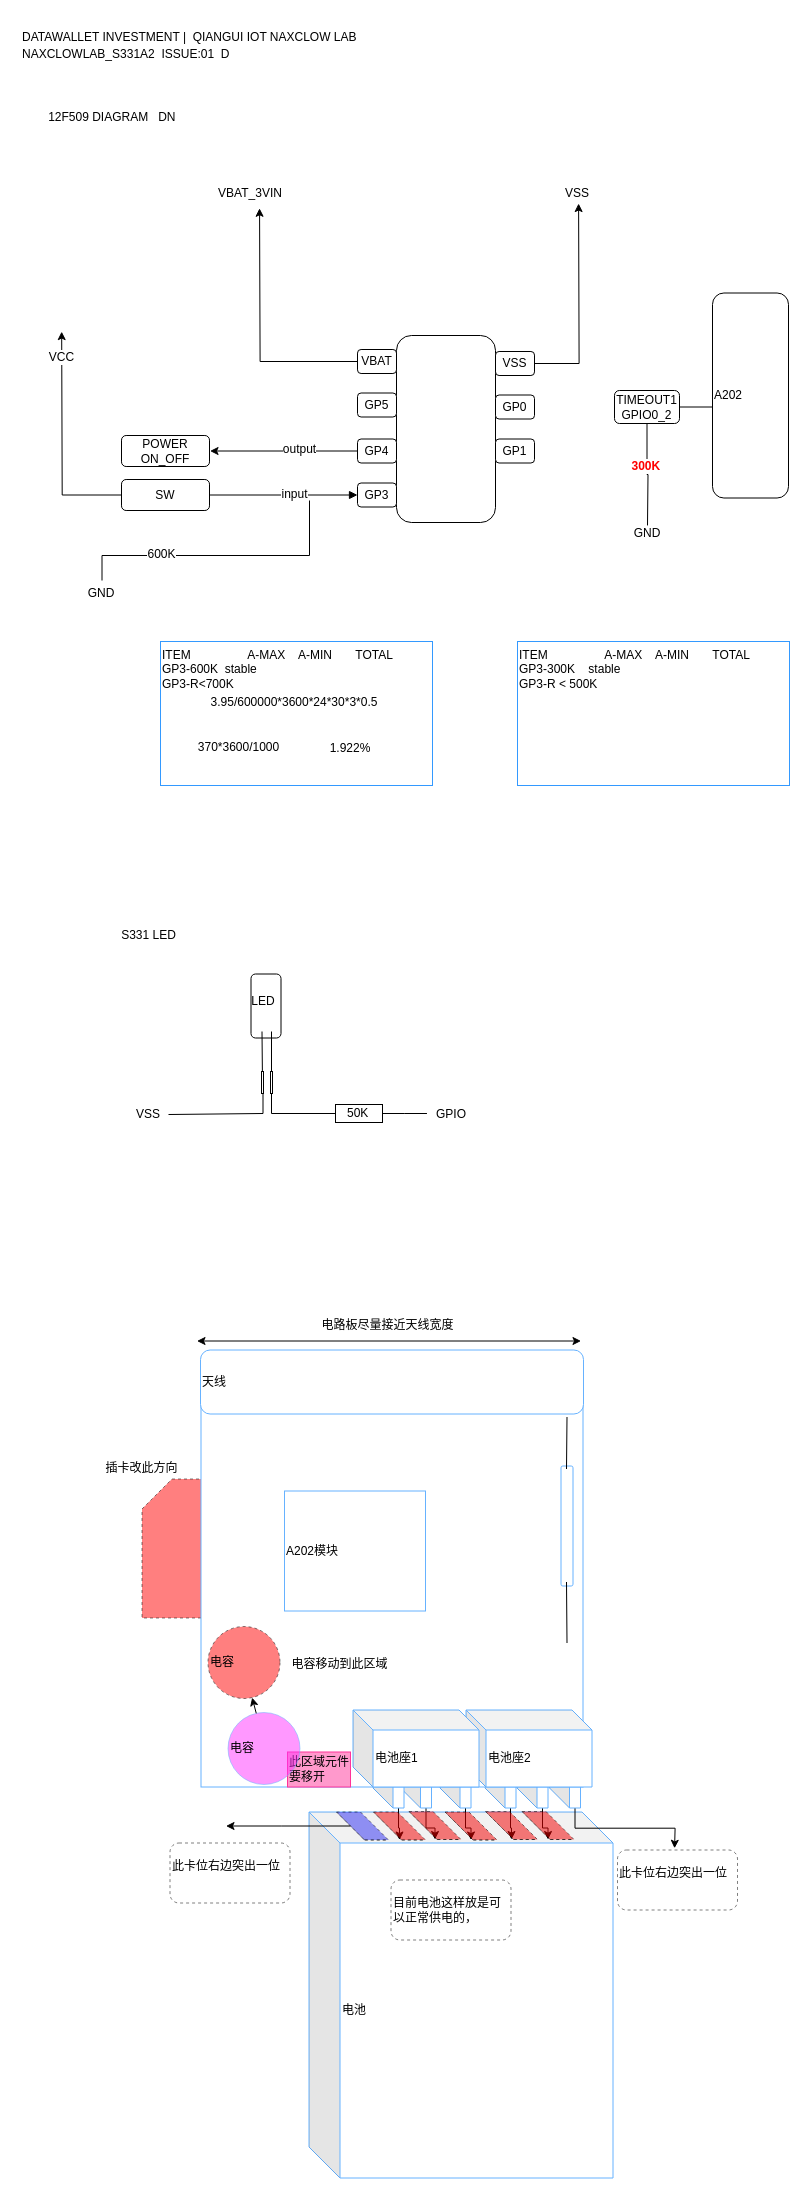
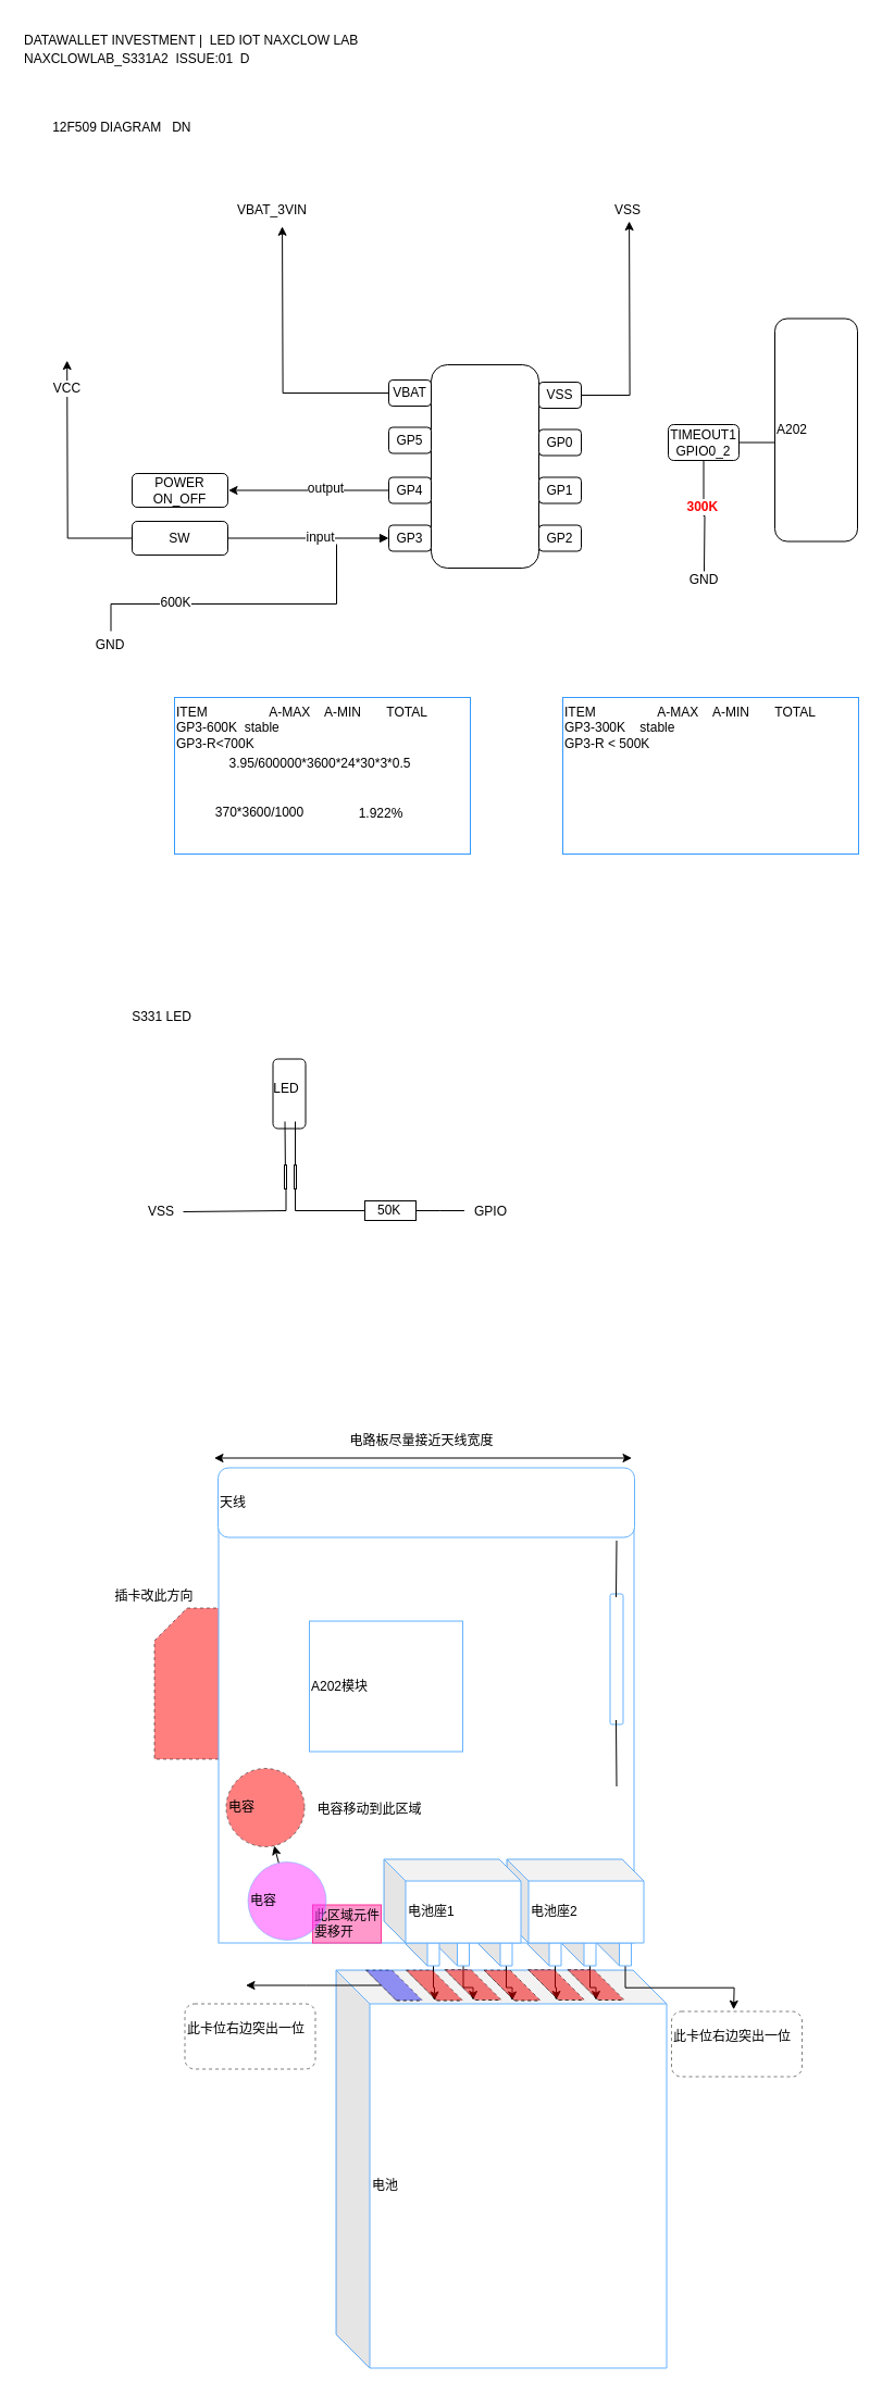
- <mxCell id="18" value="DATAWALLET INVESTMENT |&amp;nbsp; QIANGUI IOT NAXCLOW LAB" style="text;html=1;strokeColor=none;fillColor=none;align=left;verticalAlign=middle;whiteSpace=wrap;rounded=0;fontColor=#000000;" parent="1" vertex="1"><mxGeometry x="20" y="20.5" width="396" height="32" as="geometry" /></mxCell>
+ <mxCell id="18" value="DATAWALLET INVESTMENT |&amp;nbsp; LED IOT NAXCLOW LAB" style="text;html=1;strokeColor=none;fillColor=none;align=left;verticalAlign=middle;whiteSpace=wrap;rounded=0;fontColor=#000000;" parent="1" vertex="1"><mxGeometry x="20" y="20.5" width="396" height="32" as="geometry" /></mxCell>
+ <mxCell id="32" value="GP2" style="rounded=1;whiteSpace=wrap;html=1;" parent="26" vertex="1"><mxGeometry x="138" y="147.5" width="39" height="24" as="geometry" /></mxCell>
- <mxCell id="75" value="目前电池这样放是可以正常供电的，" style="rounded=1;whiteSpace=wrap;html=1;dashed=1;strokeColor=#000000;fillColor=#FFFFFF;opacity=50;align=left;" parent="1" vertex="1"><mxGeometry x="390.5" y="1879.5" width="120" height="60" as="geometry" /></mxCell>
